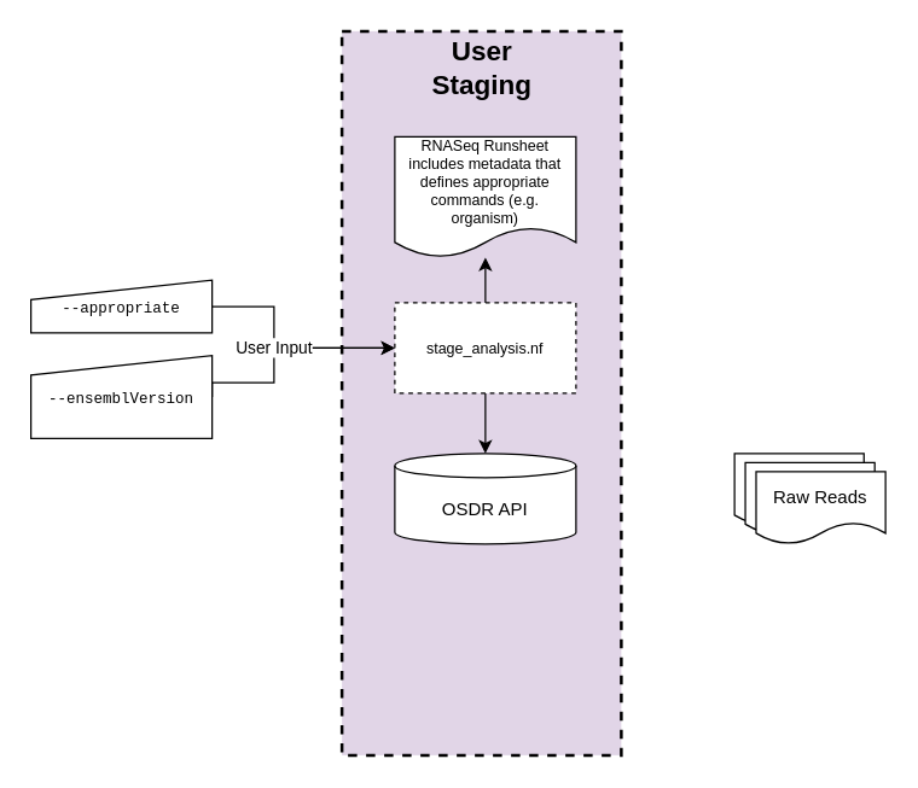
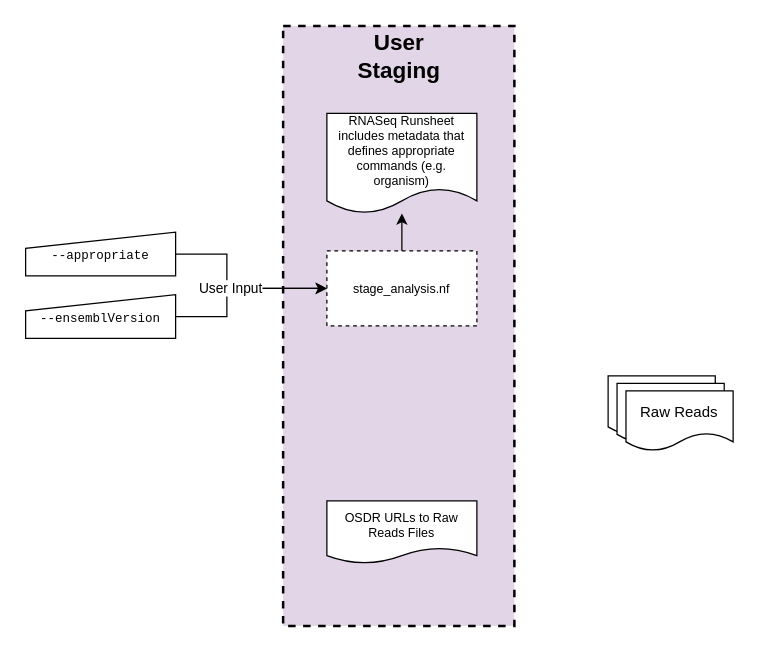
- <mxCell id="17" value="&lt;span style=&quot;font-family: &amp;quot;Courier New&amp;quot;; font-size: 10px;&quot;&gt;--ensemblVersion&lt;/span&gt;" style="shape=manualInput;whiteSpace=wrap;html=1;size=13;" vertex="1" parent="1"><mxGeometry x="20" y="235" width="120" height="55" as="geometry" /></mxCell>
+ <mxCell id="17" value="&lt;span style=&quot;font-family: &amp;quot;Courier New&amp;quot;; font-size: 10px;&quot;&gt;--ensemblVersion&lt;/span&gt;" style="shape=manualInput;whiteSpace=wrap;html=1;size=13;" vertex="1" parent="1"><mxGeometry x="20" y="235" width="120" height="35" as="geometry" /></mxCell>
- <mxCell id="12" style="edgeStyle=orthogonalEdgeStyle;rounded=0;orthogonalLoop=1;jettySize=auto;html=1;exitX=0.5;exitY=1;exitDx=0;exitDy=0;entryX=0.5;entryY=0;entryDx=0;entryDy=0;entryPerimeter=0;" edge="1" parent="1" source="4" target="6"><mxGeometry relative="1" as="geometry" /></mxCell>
- <mxCell id="6" value="OSDR API" style="shape=cylinder3;whiteSpace=wrap;html=1;boundedLbl=1;backgroundOutline=1;size=8;" vertex="1" parent="1"><mxGeometry x="261" y="300" width="120" height="60" as="geometry" /></mxCell>
+ <mxCell id="7" value="OSDR URLs to Raw Reads Files" style="shape=document;whiteSpace=wrap;html=1;boundedLbl=1;size=0.25;fontSize=10;" vertex="1" parent="1"><mxGeometry x="261" y="400" width="120" height="50" as="geometry" /></mxCell>
